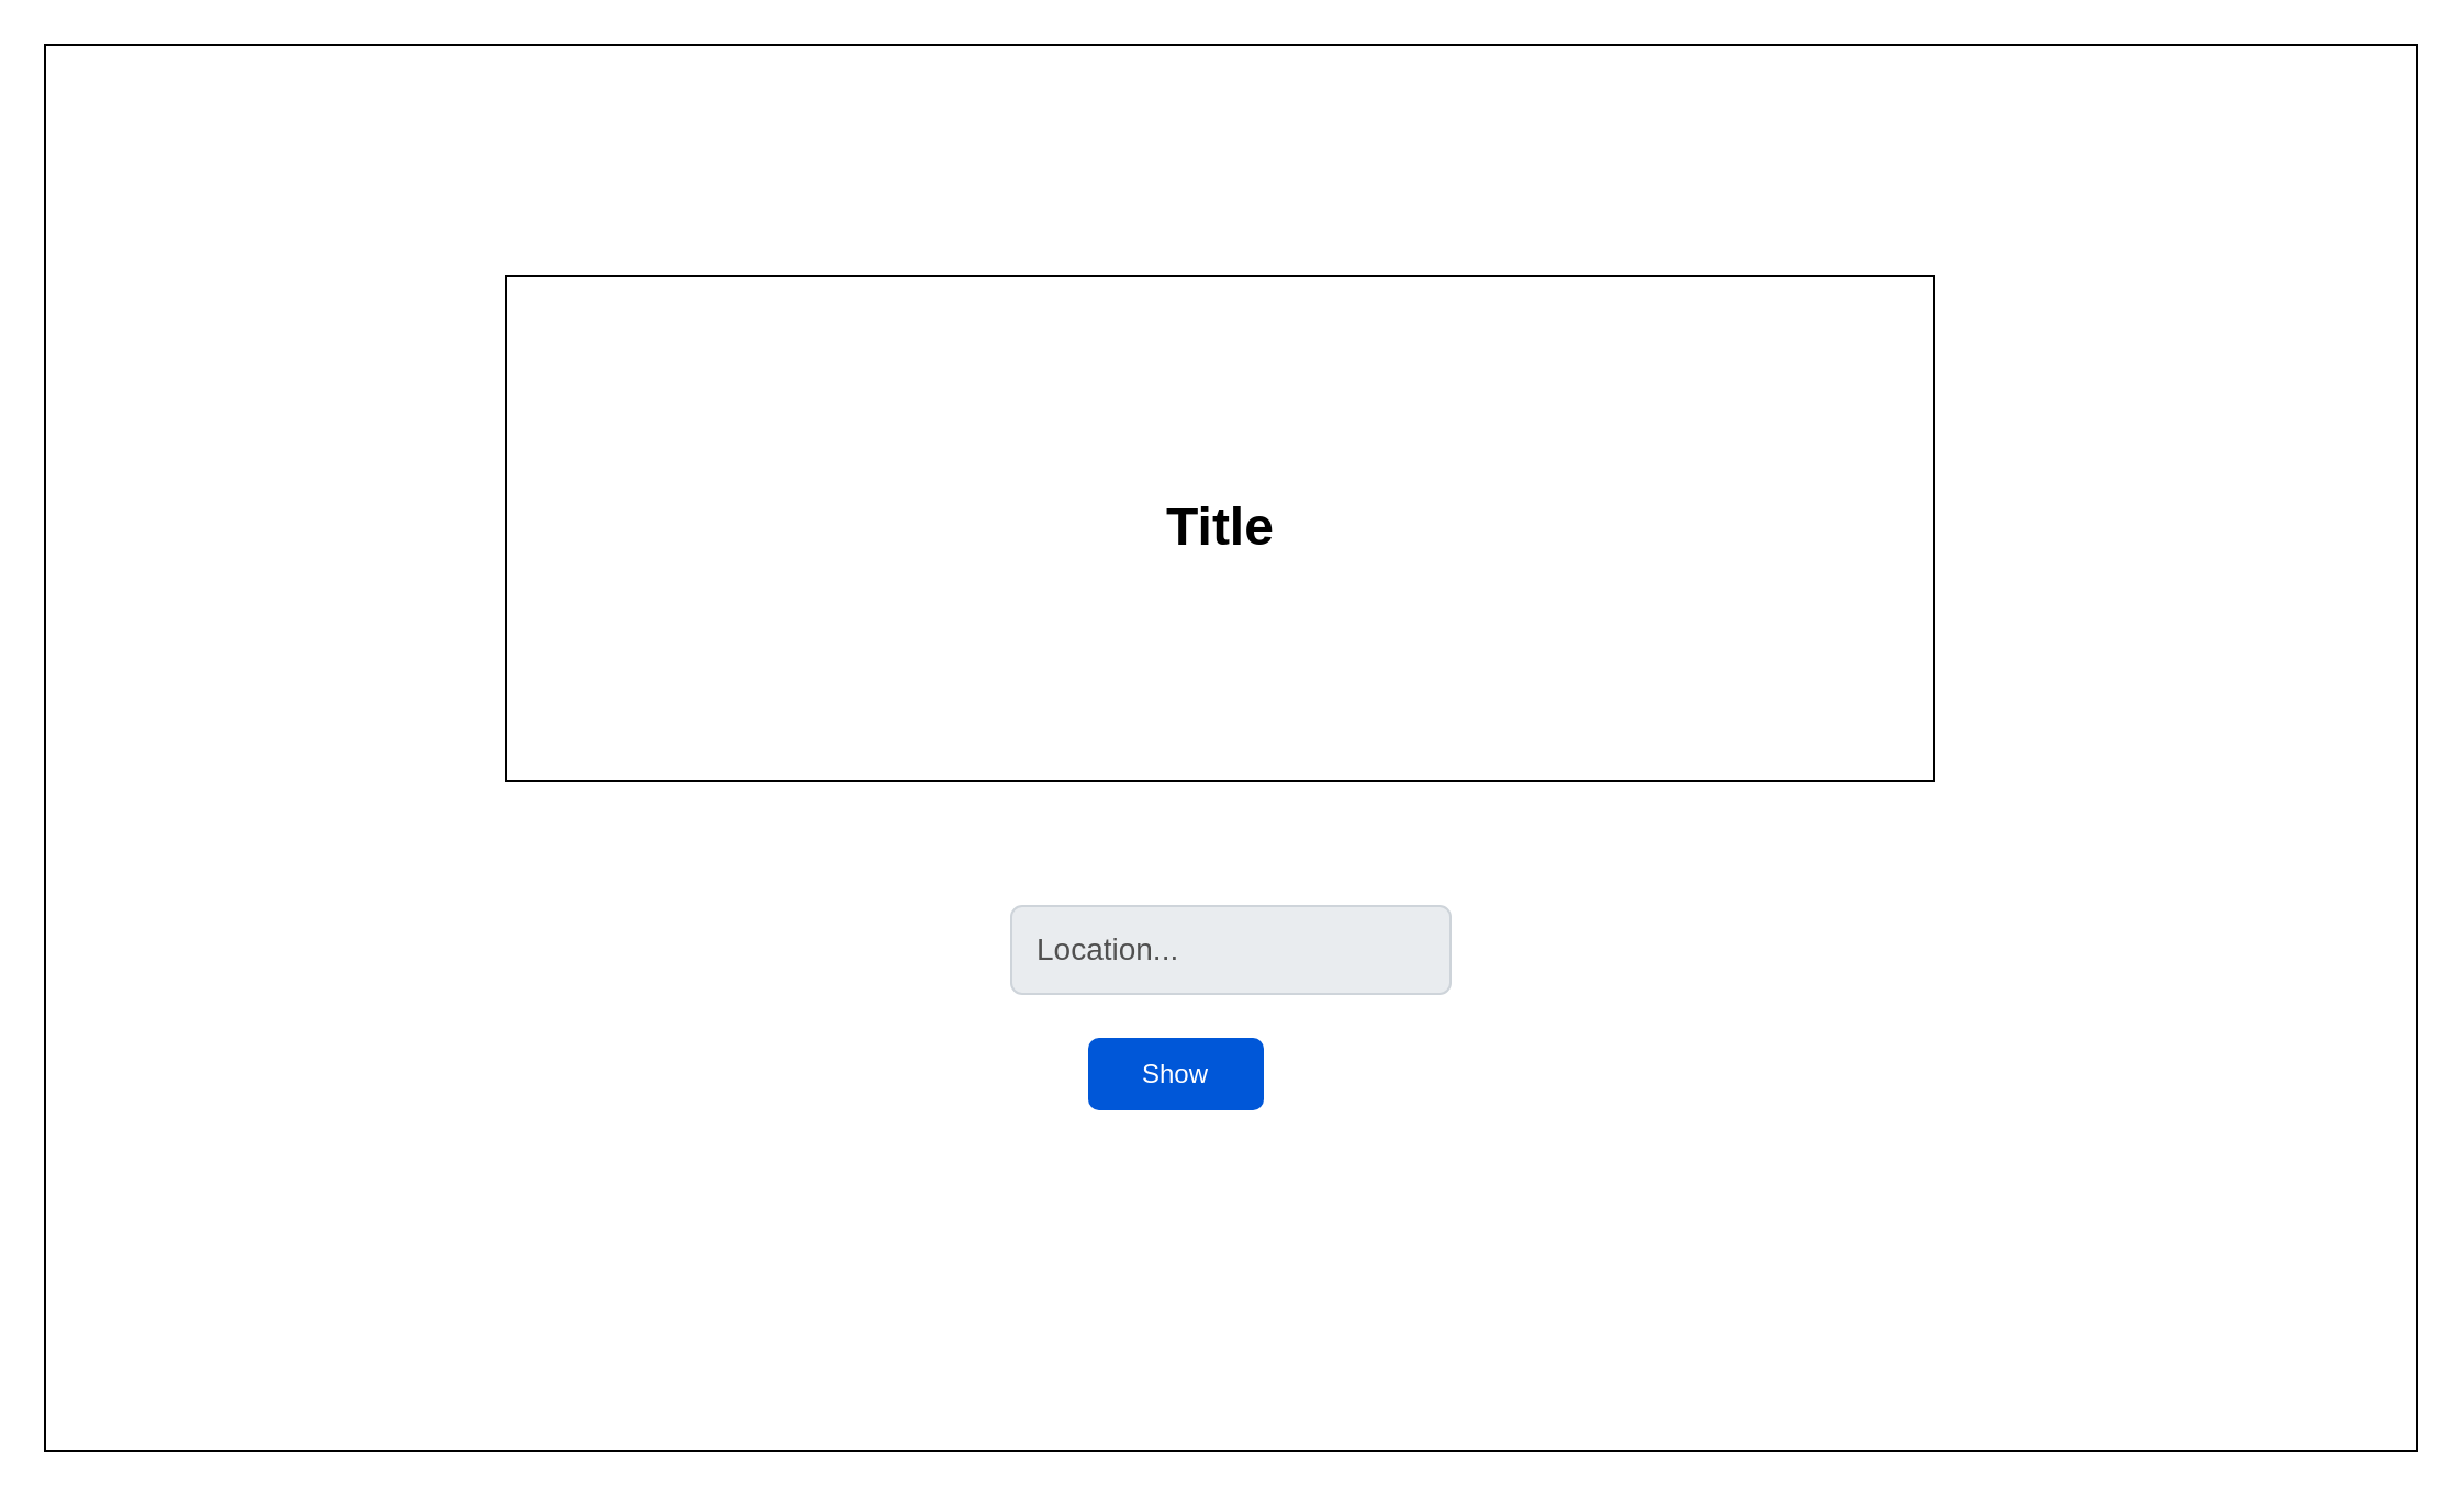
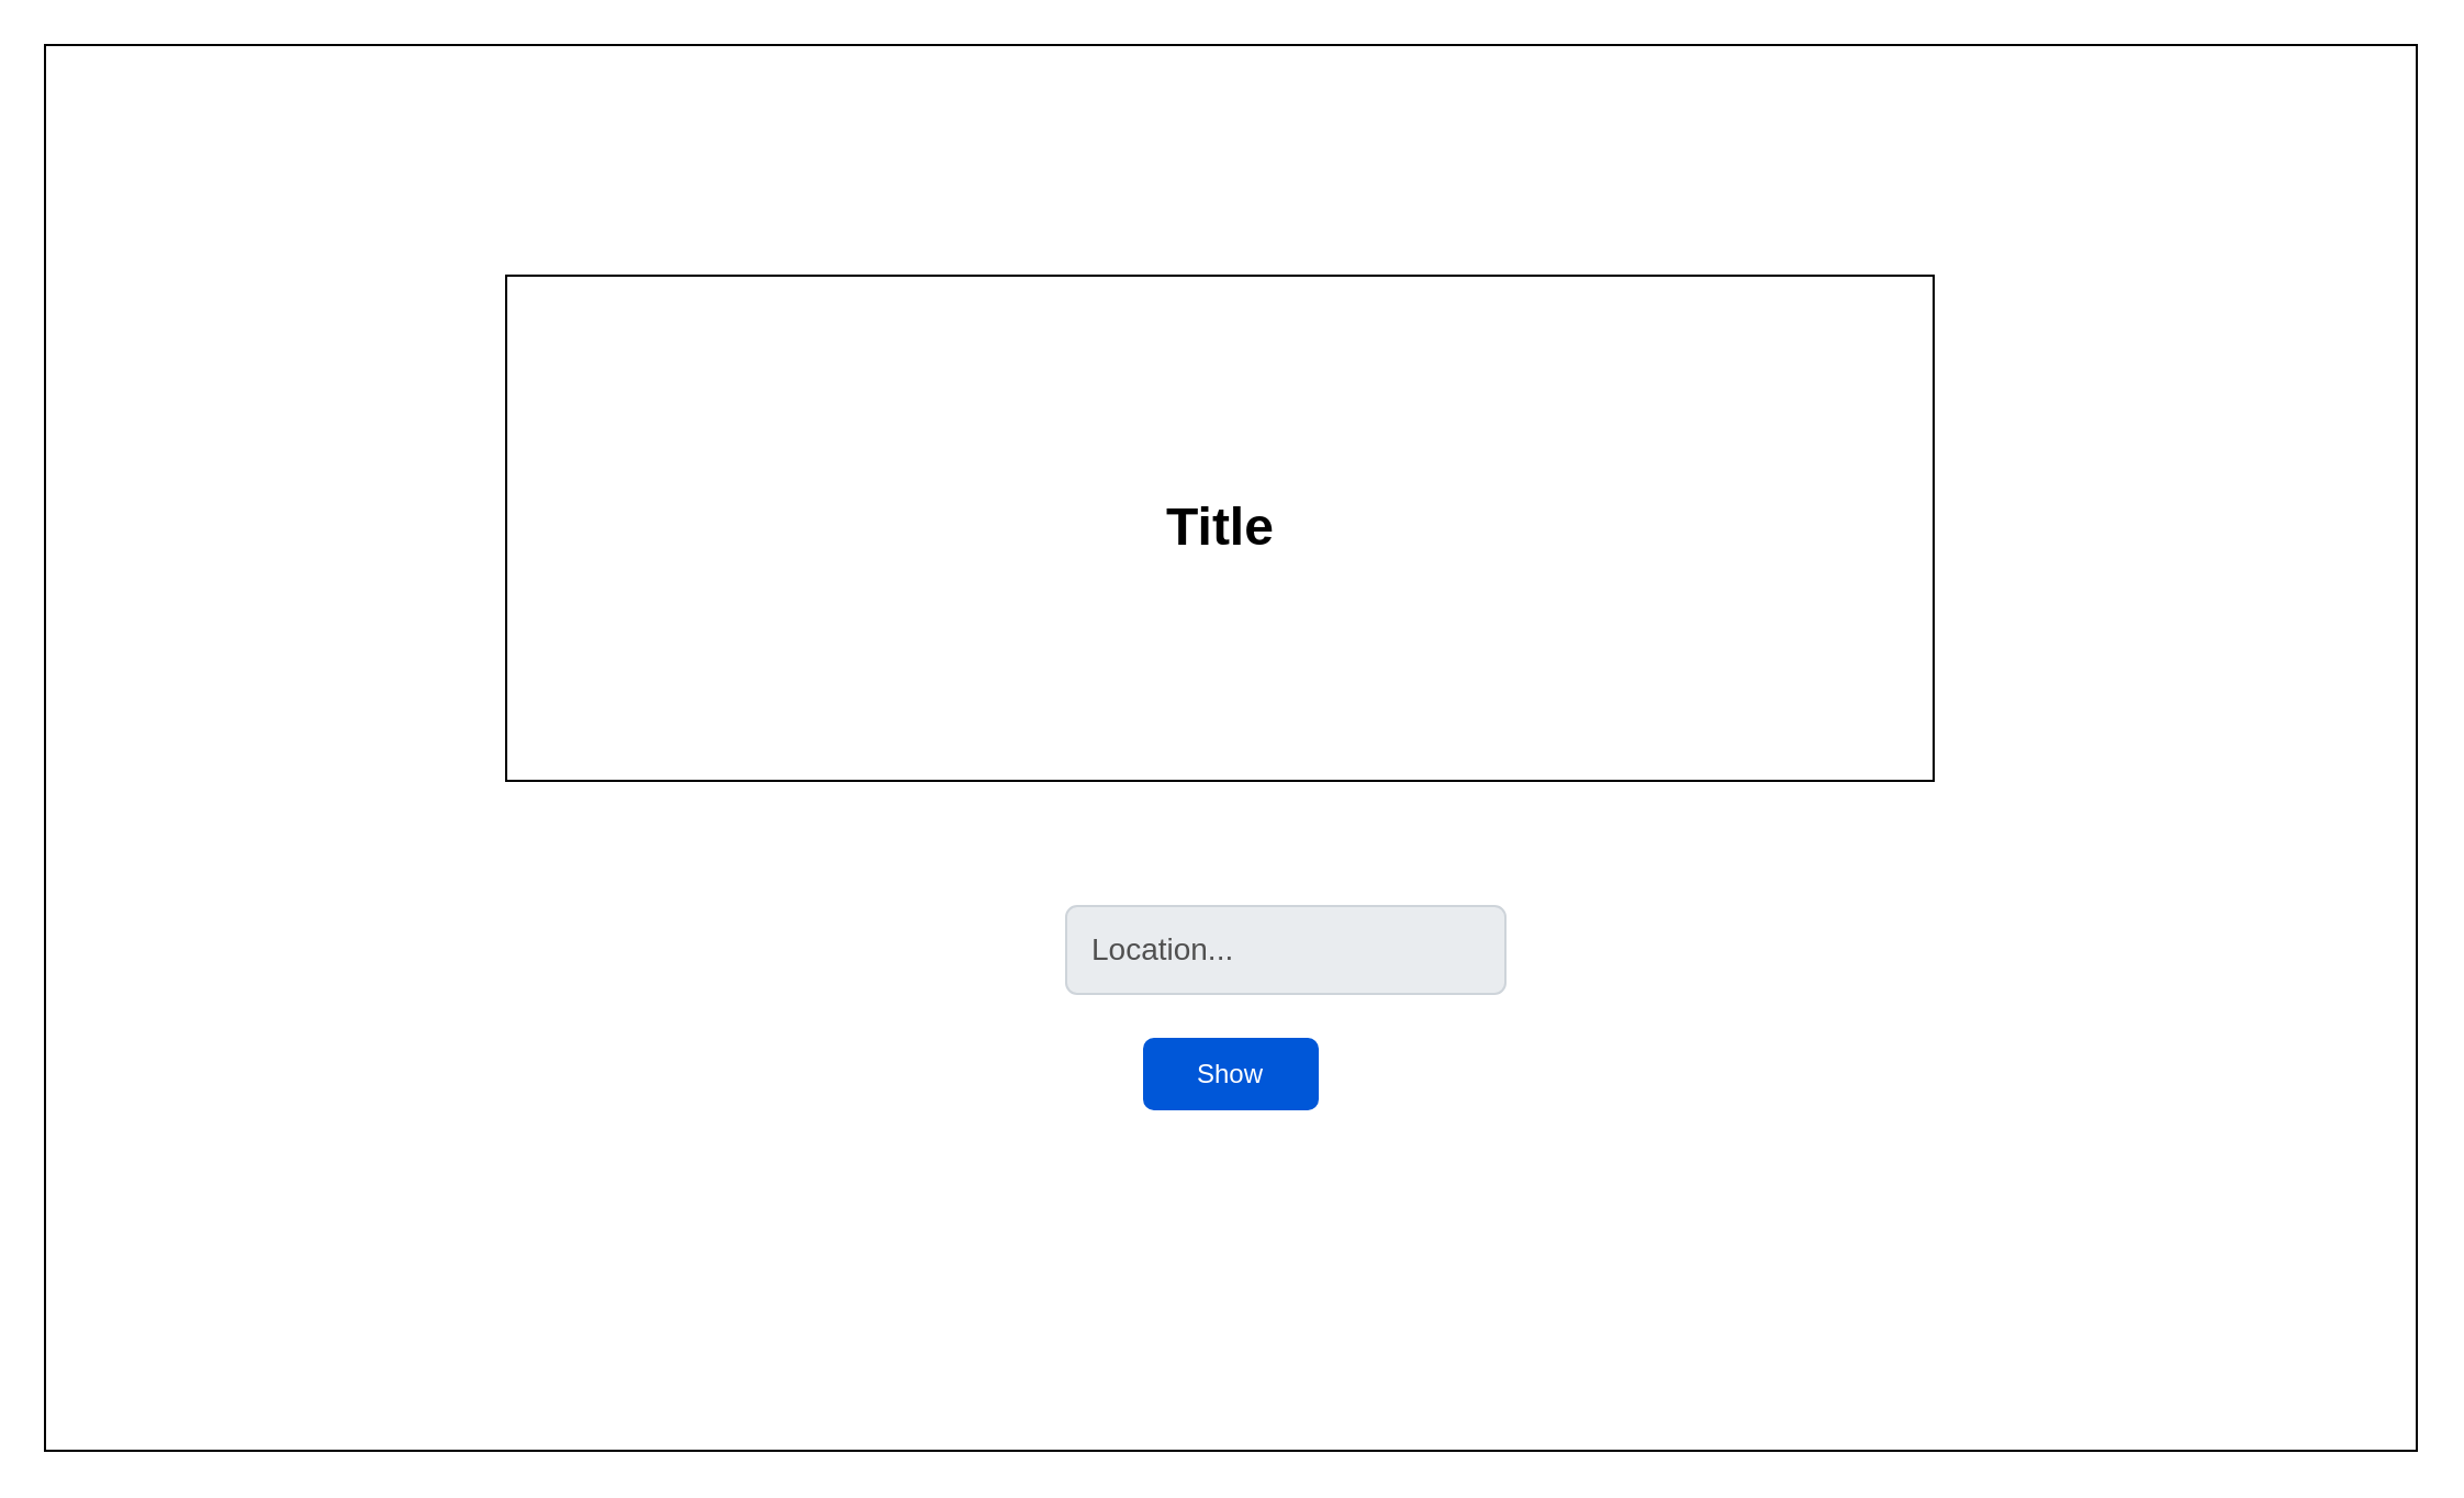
- <mxCell id="3" value="Location..." style="html=1;shadow=0;dashed=0;shape=mxgraph.bootstrap.rrect;rSize=5;strokeColor=#CED4DA;strokeWidth=1;fillColor=#E9ECEF;fontColor=#505050;whiteSpace=wrap;align=left;verticalAlign=middle;spacingLeft=10;fontSize=14;" vertex="1" parent="1"><mxGeometry x="460" y="412" width="200" height="40" as="geometry" /></mxCell>
+ <mxCell id="3" value="Location..." style="html=1;shadow=0;dashed=0;shape=mxgraph.bootstrap.rrect;rSize=5;strokeColor=#CED4DA;strokeWidth=1;fillColor=#E9ECEF;fontColor=#505050;whiteSpace=wrap;align=left;verticalAlign=middle;spacingLeft=10;fontSize=14;" vertex="1" parent="1"><mxGeometry x="485" y="412" width="200" height="40" as="geometry" /></mxCell>
- <mxCell id="4" value="Show" style="rounded=1;fillColor=#0057D8;align=center;strokeColor=none;html=1;whiteSpace=wrap;fontColor=#ffffff;fontSize=12;sketch=0;" vertex="1" parent="1"><mxGeometry x="495" y="472" width="80" height="33" as="geometry" /></mxCell>
+ <mxCell id="4" value="Show" style="rounded=1;fillColor=#0057D8;align=center;strokeColor=none;html=1;whiteSpace=wrap;fontColor=#ffffff;fontSize=12;sketch=0;" vertex="1" parent="1"><mxGeometry x="520" y="472" width="80" height="33" as="geometry" /></mxCell>
